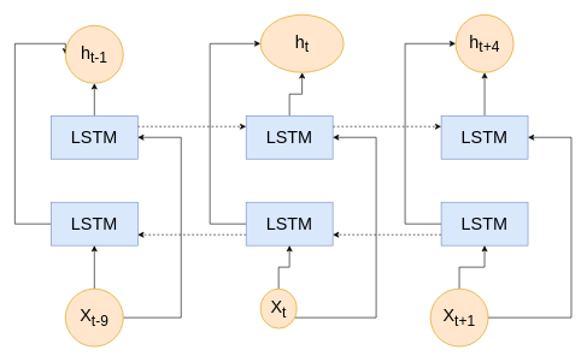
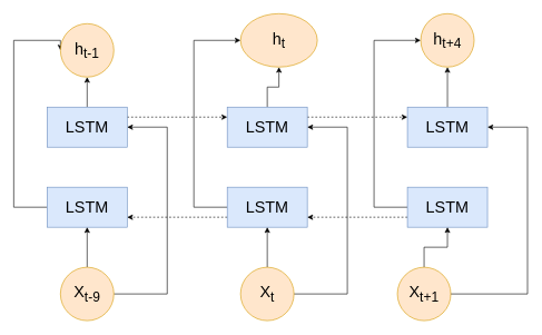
- <mxCell id="20" value="&lt;font style=&quot;font-size: 24px;&quot;&gt;X&lt;sub&gt;t&lt;/sub&gt;&lt;/font&gt;" style="ellipse;whiteSpace=wrap;html=1;aspect=fixed;fillColor=#ffe6cc;strokeColor=#d79b00;" vertex="1" parent="1"><mxGeometry x="359.94" y="400" width="50" height="55" as="geometry" /></mxCell>
+ <mxCell id="20" value="&lt;font style=&quot;font-size: 24px;&quot;&gt;X&lt;sub&gt;t&lt;/sub&gt;&lt;/font&gt;" style="ellipse;whiteSpace=wrap;html=1;aspect=fixed;fillColor=#ffe6cc;strokeColor=#d79b00;" vertex="1" parent="1"><mxGeometry x="359.94" y="400" width="80" height="80" as="geometry" /></mxCell>
